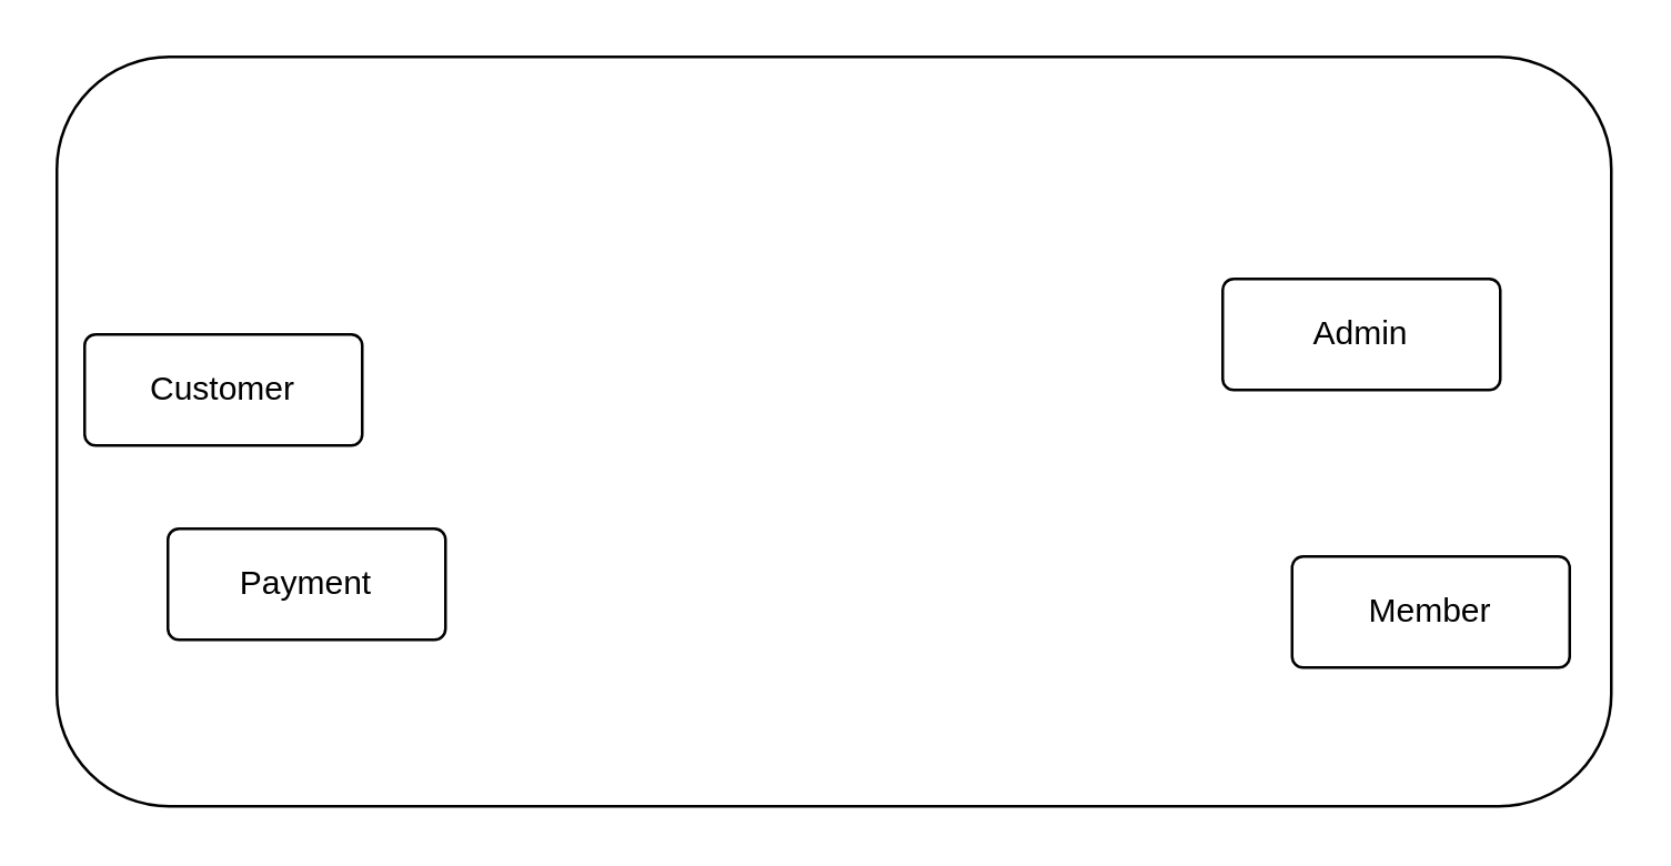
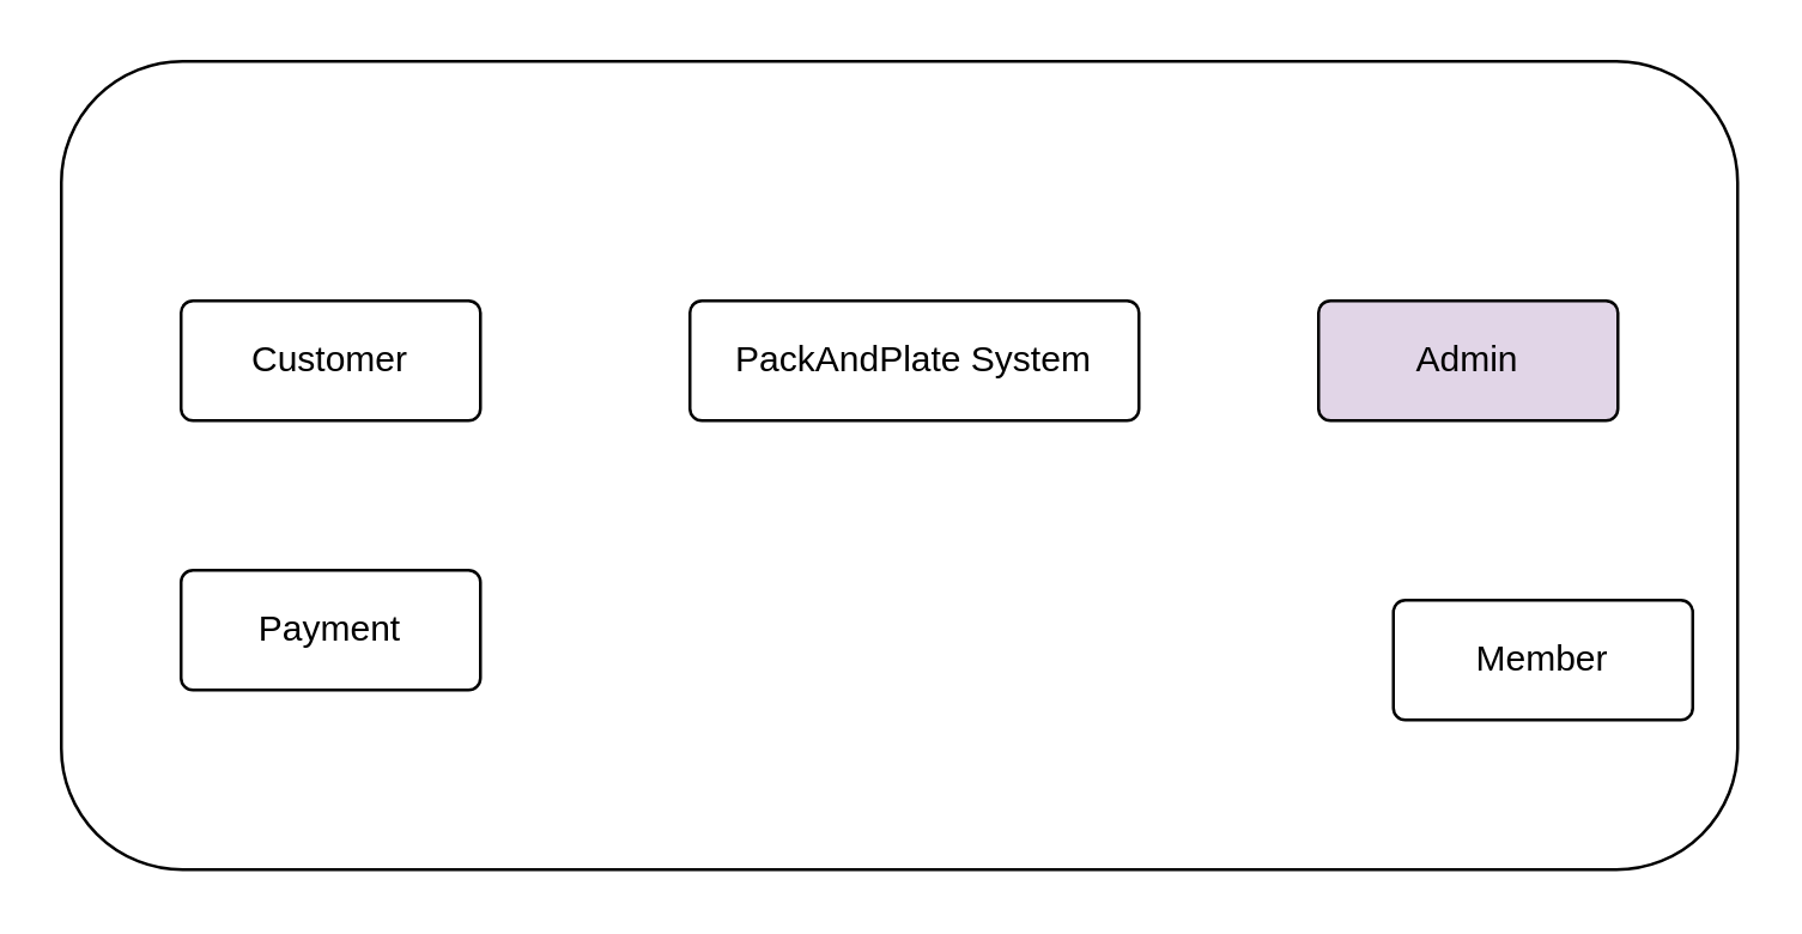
+ <mxCell id="7" value="PackAndPlate System" style="rounded=1;arcSize=10;whiteSpace=wrap;html=1;align=center;" vertex="1" parent="1"><mxGeometry x="230" y="100" width="150" height="40" as="geometry" /></mxCell>
- <mxCell id="6" value="Admin" style="rounded=1;arcSize=10;whiteSpace=wrap;html=1;align=center;" vertex="1" parent="1"><mxGeometry x="440" y="100" width="100" height="40" as="geometry" /></mxCell>
+ <mxCell id="6" value="Admin" style="rounded=1;arcSize=10;whiteSpace=wrap;html=1;align=center;fillColor=#e1d5e7;" vertex="1" parent="1"><mxGeometry x="440" y="100" width="100" height="40" as="geometry" /></mxCell>
- <mxCell id="3" value="Customer" style="rounded=1;arcSize=10;whiteSpace=wrap;html=1;align=center;" vertex="1" parent="1"><mxGeometry x="30" y="120" width="100" height="40" as="geometry" /></mxCell>
+ <mxCell id="3" value="Customer" style="rounded=1;arcSize=10;whiteSpace=wrap;html=1;align=center;" vertex="1" parent="1"><mxGeometry x="60" y="100" width="100" height="40" as="geometry" /></mxCell>
